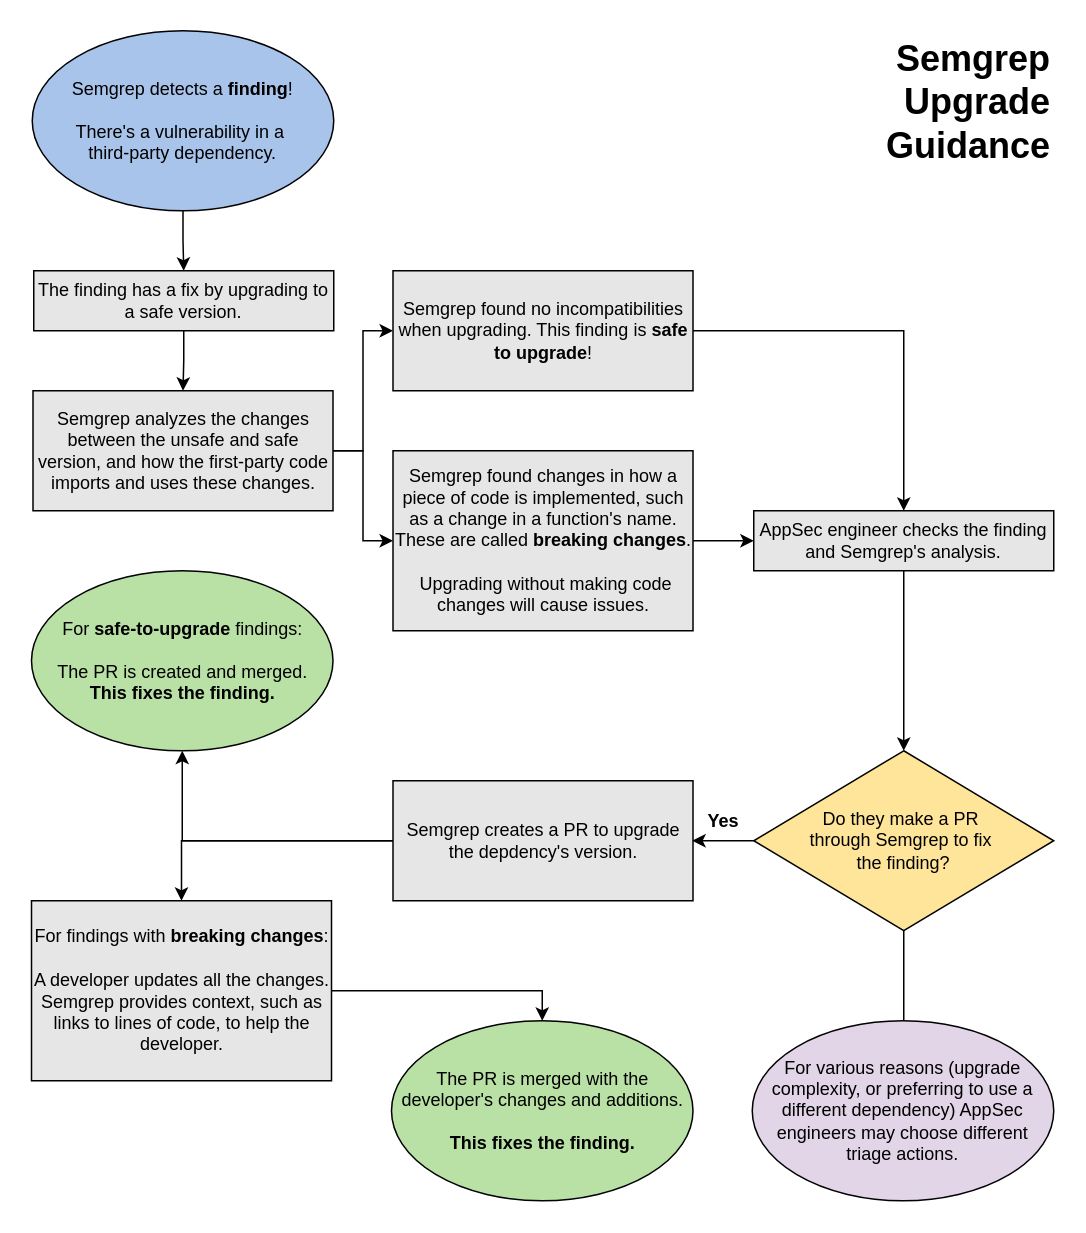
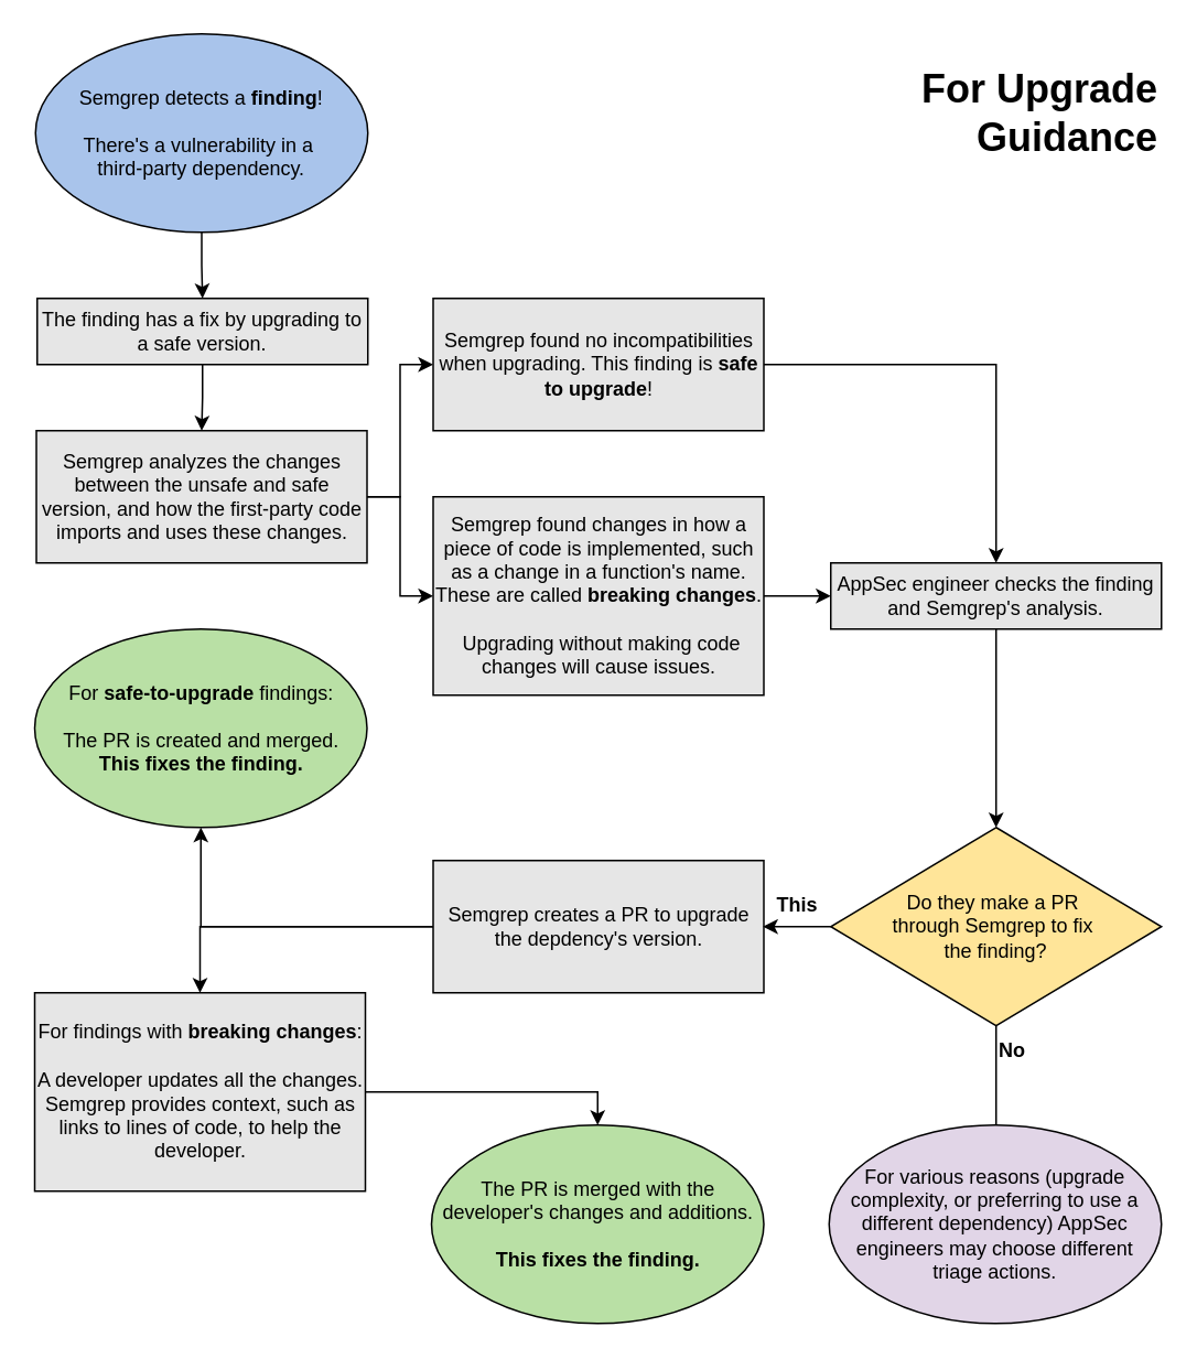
- <mxCell id="23" value="&lt;font style=&quot;font-size: 24px;&quot;&gt;Semgrep Upgrade Guidance&lt;/font&gt;" style="text;html=1;align=right;verticalAlign=middle;whiteSpace=wrap;rounded=0;fontStyle=1" parent="1" vertex="1"><mxGeometry x="552" y="20" width="150" height="95" as="geometry" /></mxCell>
+ <mxCell id="23" value="&lt;font style=&quot;font-size: 24px;&quot;&gt;For Upgrade Guidance&lt;/font&gt;" style="text;html=1;align=right;verticalAlign=middle;whiteSpace=wrap;rounded=0;fontStyle=1" parent="1" vertex="1"><mxGeometry x="552" y="20" width="150" height="95" as="geometry" /></mxCell>
- <mxCell id="21" value="&lt;b&gt;Yes&lt;/b&gt;" style="text;html=1;align=center;verticalAlign=middle;whiteSpace=wrap;rounded=0;" parent="1" vertex="1"><mxGeometry x="452" y="532" width="60" height="30" as="geometry" /></mxCell>
+ <mxCell id="21" value="&lt;b&gt;This&lt;/b&gt;" style="text;html=1;align=center;verticalAlign=middle;whiteSpace=wrap;rounded=0;" parent="1" vertex="1"><mxGeometry x="452" y="532" width="60" height="30" as="geometry" /></mxCell>
+ <mxCell id="22" value="No" style="text;html=1;align=center;verticalAlign=middle;whiteSpace=wrap;rounded=0;fontStyle=1" parent="1" vertex="1"><mxGeometry x="582" y="620" width="60" height="30" as="geometry" /></mxCell>
